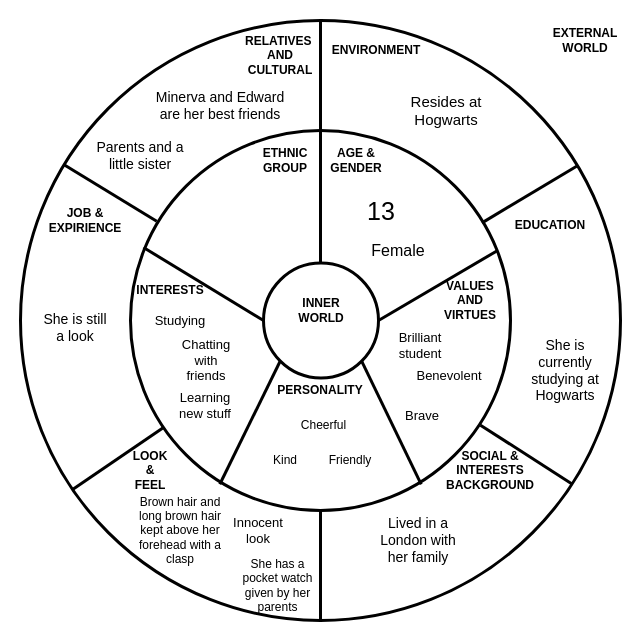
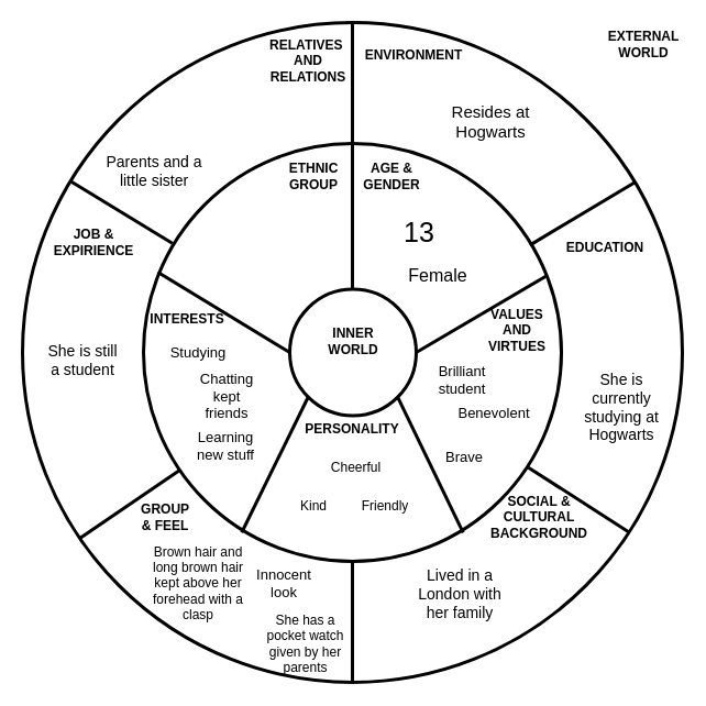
- <mxCell id="17" value="&lt;b&gt;RELATIVES&amp;nbsp;&lt;br&gt;AND CULTURAL&lt;/b&gt;" style="text;html=1;strokeColor=none;fillColor=none;align=center;verticalAlign=middle;whiteSpace=wrap;rounded=0;" parent="1" vertex="1"><mxGeometry x="250" y="30" width="60" height="50" as="geometry" /></mxCell>
+ <mxCell id="17" value="&lt;b&gt;RELATIVES&amp;nbsp;&lt;br&gt;AND RELATIONS&lt;/b&gt;" style="text;html=1;strokeColor=none;fillColor=none;align=center;verticalAlign=middle;whiteSpace=wrap;rounded=0;" parent="1" vertex="1"><mxGeometry x="250" y="30" width="60" height="50" as="geometry" /></mxCell>
- <mxCell id="30" value="&lt;font style=&quot;font-size: 14px&quot;&gt;Minerva and Edward are her best friends&lt;/font&gt;" style="text;html=1;strokeColor=none;fillColor=none;align=center;verticalAlign=middle;whiteSpace=wrap;rounded=0;" parent="1" vertex="1"><mxGeometry x="150" y="90" width="140" height="30" as="geometry" /></mxCell>
- <mxCell id="45" value="&lt;font style=&quot;font-size: 14px&quot;&gt;She is still a look&lt;/font&gt;" style="text;html=1;strokeColor=none;fillColor=none;align=center;verticalAlign=middle;whiteSpace=wrap;rounded=0;" parent="1" vertex="1"><mxGeometry x="40" y="293" width="70" height="67" as="geometry" /></mxCell>
+ <mxCell id="45" value="&lt;font style=&quot;font-size: 14px&quot;&gt;She is still a student&lt;/font&gt;" style="text;html=1;strokeColor=none;fillColor=none;align=center;verticalAlign=middle;whiteSpace=wrap;rounded=0;" parent="1" vertex="1"><mxGeometry x="40" y="293" width="70" height="67" as="geometry" /></mxCell>
- <mxCell id="37" value="&lt;font style=&quot;font-size: 13px&quot;&gt;Chatting with friends&lt;/font&gt;" style="text;html=1;strokeColor=none;fillColor=none;align=center;verticalAlign=middle;whiteSpace=wrap;rounded=0;" parent="1" vertex="1"><mxGeometry x="175.5" y="340" width="60" height="40" as="geometry" /></mxCell>
+ <mxCell id="37" value="&lt;font style=&quot;font-size: 13px&quot;&gt;Chatting kept friends&lt;/font&gt;" style="text;html=1;strokeColor=none;fillColor=none;align=center;verticalAlign=middle;whiteSpace=wrap;rounded=0;" parent="1" vertex="1"><mxGeometry x="175.5" y="340" width="60" height="40" as="geometry" /></mxCell>
- <mxCell id="22" value="&lt;b&gt;LOOK &amp;amp; FEEL&lt;/b&gt;" style="text;html=1;strokeColor=none;fillColor=none;align=center;verticalAlign=middle;whiteSpace=wrap;rounded=0;" parent="1" vertex="1"><mxGeometry x="130" y="450" width="40" height="40" as="geometry" /></mxCell>
+ <mxCell id="22" value="&lt;b&gt;GROUP &amp;amp; FEEL&lt;/b&gt;" style="text;html=1;strokeColor=none;fillColor=none;align=center;verticalAlign=middle;whiteSpace=wrap;rounded=0;" parent="1" vertex="1"><mxGeometry x="130" y="450" width="40" height="40" as="geometry" /></mxCell>
- <mxCell id="23" value="&lt;b&gt;SOCIAL &amp;amp; INTERESTS BACKGROUND&lt;/b&gt;" style="text;html=1;strokeColor=none;fillColor=none;align=center;verticalAlign=middle;whiteSpace=wrap;rounded=0;" parent="1" vertex="1"><mxGeometry x="430" y="450" width="120" height="40" as="geometry" /></mxCell>
+ <mxCell id="23" value="&lt;b&gt;SOCIAL &amp;amp; CULTURAL BACKGROUND&lt;/b&gt;" style="text;html=1;strokeColor=none;fillColor=none;align=center;verticalAlign=middle;whiteSpace=wrap;rounded=0;" parent="1" vertex="1"><mxGeometry x="430" y="450" width="120" height="40" as="geometry" /></mxCell>
